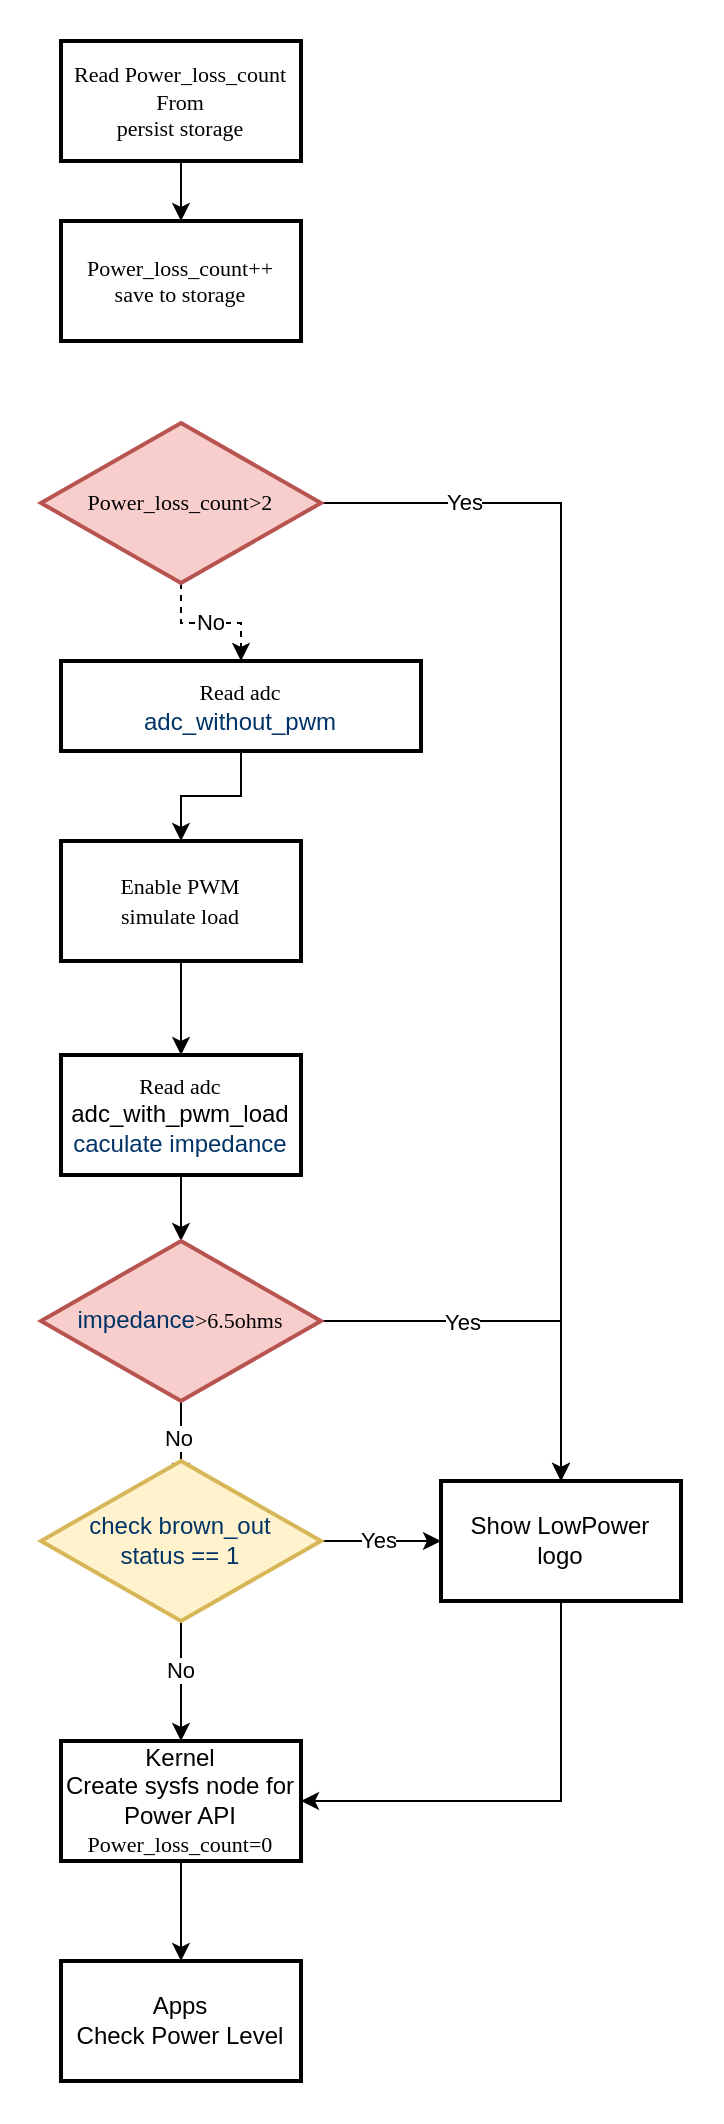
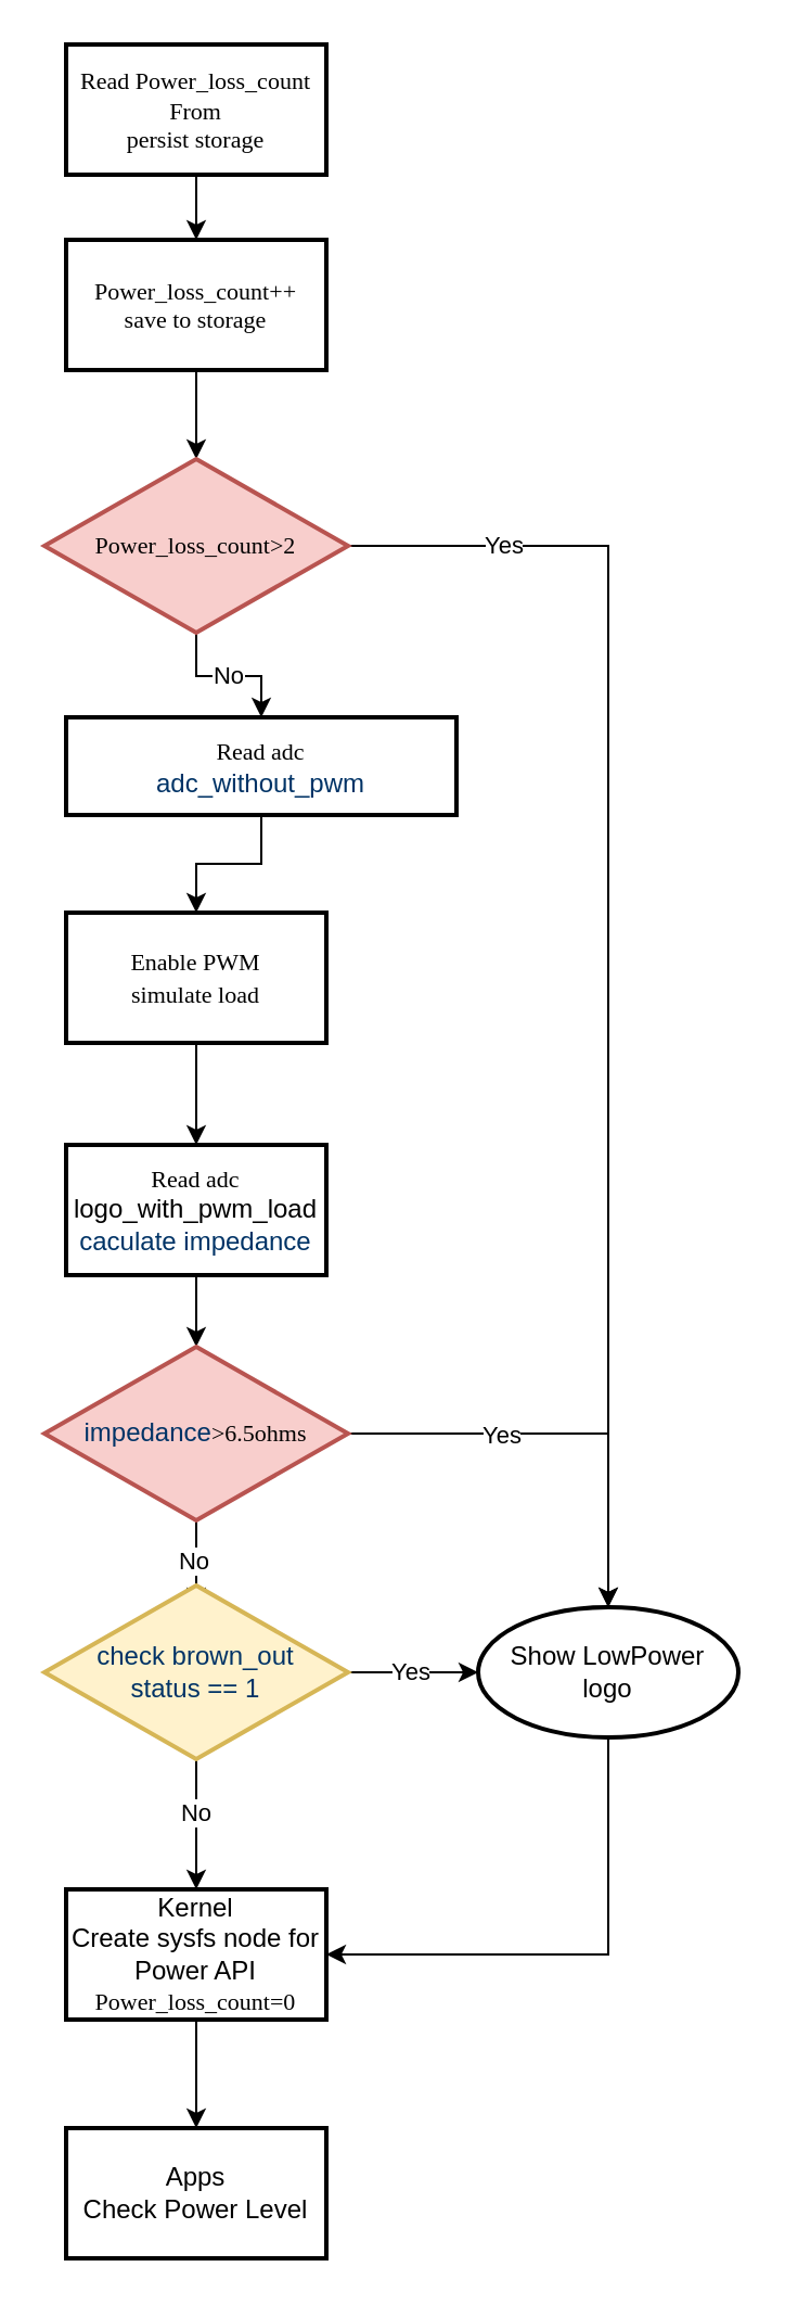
+ <mxCell id="4" value="" style="edgeStyle=orthogonalEdgeStyle;rounded=0;orthogonalLoop=1;jettySize=auto;html=1;" parent="1" source="5" target="9" edge="1"><mxGeometry relative="1" as="geometry" /></mxCell>
- <mxCell id="8" value="No" style="edgeStyle=orthogonalEdgeStyle;rounded=0;orthogonalLoop=1;jettySize=auto;html=1;dashed=1;" parent="1" source="9" target="20" edge="1"><mxGeometry relative="1" as="geometry" /></mxCell>
+ <mxCell id="8" value="No" style="edgeStyle=orthogonalEdgeStyle;rounded=0;orthogonalLoop=1;jettySize=auto;html=1;" parent="1" source="9" target="20" edge="1"><mxGeometry relative="1" as="geometry" /></mxCell>
- <mxCell id="13" value="&lt;font face=&quot;Verdana&quot;&gt;&lt;span style=&quot;font-size: 11px;&quot;&gt;Read adc&lt;br&gt;&lt;/span&gt;&lt;/font&gt;adc_with_pwm_load&lt;font face=&quot;Verdana&quot;&gt;&lt;span style=&quot;font-size: 11px;&quot;&gt;&lt;br&gt;&lt;/span&gt;&lt;/font&gt;&lt;span style=&quot;color: #003366;&quot;&gt;caculate impedance&lt;/span&gt;&lt;font face=&quot;Verdana&quot;&gt;&lt;span style=&quot;font-size: 11px;&quot;&gt;&lt;/span&gt;&lt;/font&gt;" style="whiteSpace=wrap;html=1;strokeWidth=2;" parent="1" vertex="1"><mxGeometry x="30" y="527" width="120" height="60" as="geometry" /></mxCell>
+ <mxCell id="13" value="&lt;font face=&quot;Verdana&quot;&gt;&lt;span style=&quot;font-size: 11px;&quot;&gt;Read adc&lt;br&gt;&lt;/span&gt;&lt;/font&gt;logo_with_pwm_load&lt;font face=&quot;Verdana&quot;&gt;&lt;span style=&quot;font-size: 11px;&quot;&gt;&lt;br&gt;&lt;/span&gt;&lt;/font&gt;&lt;span style=&quot;color: #003366;&quot;&gt;caculate impedance&lt;/span&gt;&lt;font face=&quot;Verdana&quot;&gt;&lt;span style=&quot;font-size: 11px;&quot;&gt;&lt;/span&gt;&lt;/font&gt;" style="whiteSpace=wrap;html=1;strokeWidth=2;" parent="1" vertex="1"><mxGeometry x="30" y="527" width="120" height="60" as="geometry" /></mxCell>
- <mxCell id="18" value="Show LowPower&lt;br&gt;logo" style="whiteSpace=wrap;html=1;strokeWidth=2;" parent="1" vertex="1"><mxGeometry x="220" y="740" width="120" height="60" as="geometry" /></mxCell>
+ <mxCell id="18" value="Show LowPower&lt;br&gt;logo" style="ellipse;whiteSpace=wrap;html=1;strokeWidth=2;" parent="1" vertex="1"><mxGeometry x="220" y="740" width="120" height="60" as="geometry" /></mxCell>
